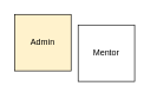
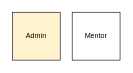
- <mxCell id="3" value="Mentor" style="whiteSpace=wrap;html=1;aspect=fixed;" vertex="1" parent="1"><mxGeometry x="110" y="35" width="80" height="80" as="geometry" /></mxCell>
+ <mxCell id="3" value="Mentor" style="whiteSpace=wrap;html=1;aspect=fixed;" vertex="1" parent="1"><mxGeometry x="120" y="20" width="80" height="80" as="geometry" /></mxCell>
